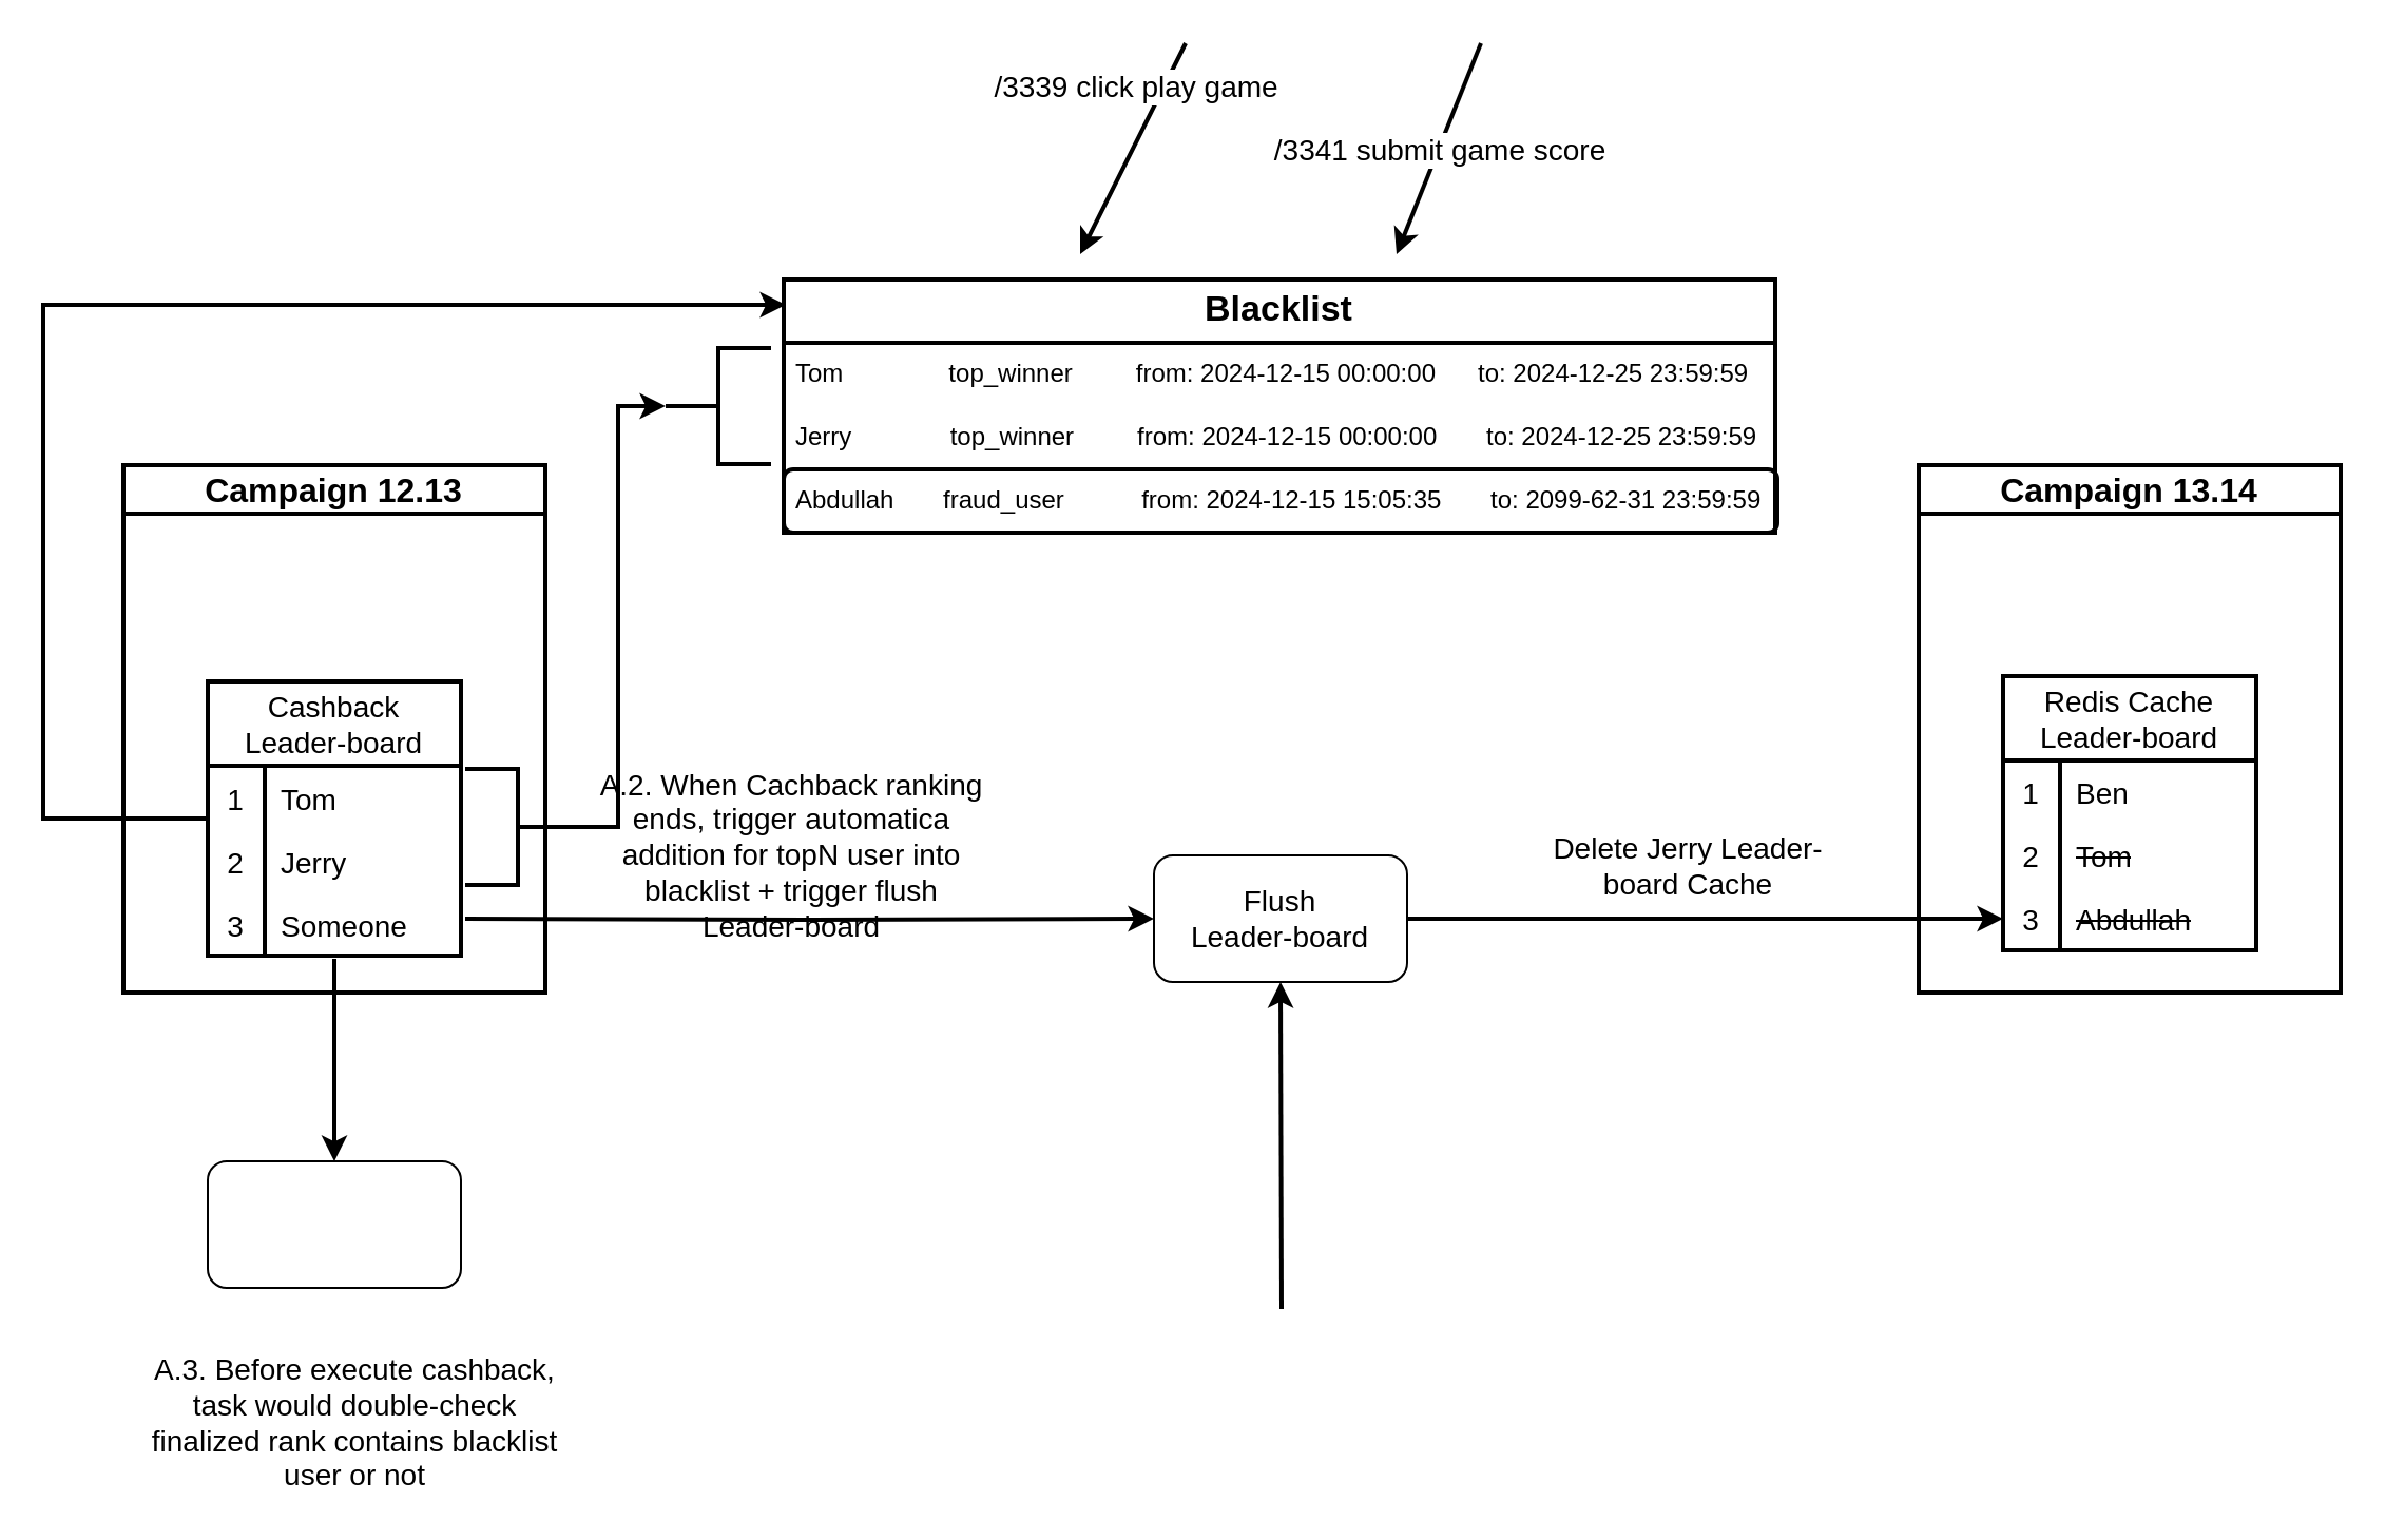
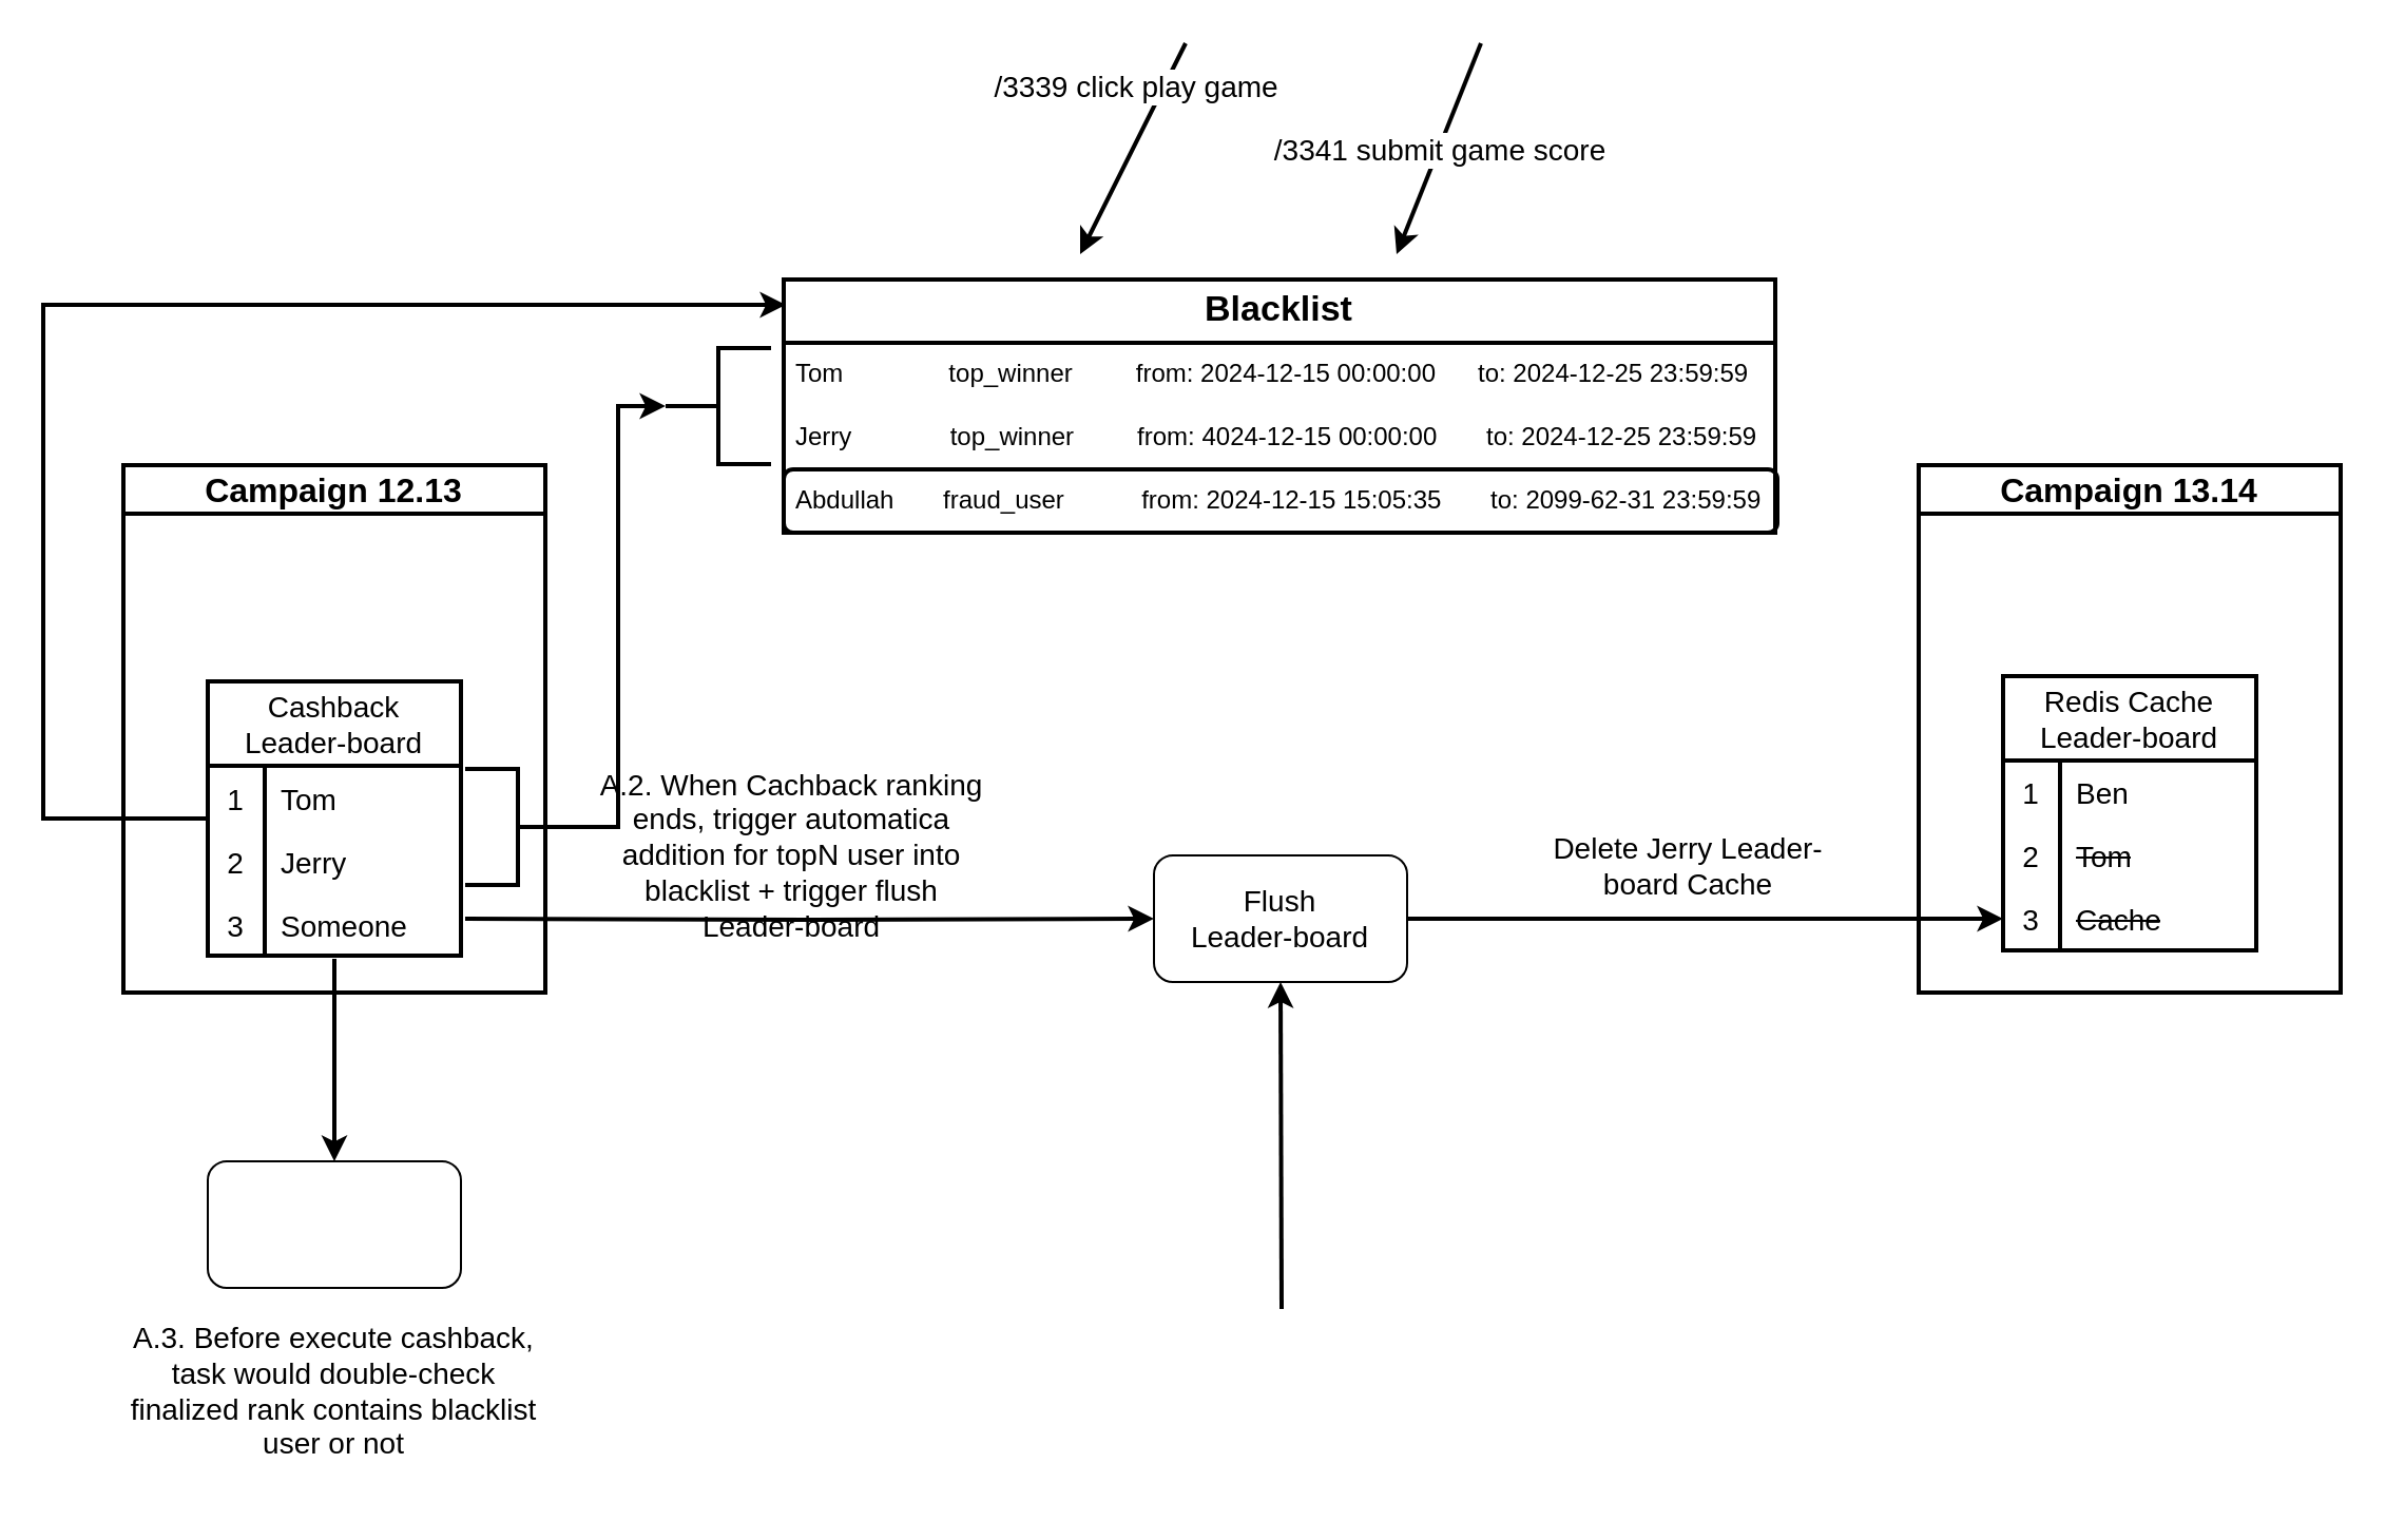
- <mxCell id="19" value="Jerry&amp;nbsp; &amp;nbsp; &amp;nbsp; &amp;nbsp; &amp;nbsp; &amp;nbsp; &amp;nbsp; top_winner&amp;nbsp; &amp;nbsp; &amp;nbsp; &amp;nbsp; &amp;nbsp;from: 2024-12-15 00:00:00&amp;nbsp;&amp;nbsp;&amp;nbsp;&amp;nbsp;&amp;nbsp;&amp;nbsp; to: 2024-12-25 23:59:59" style="text;strokeColor=none;fillColor=none;align=left;verticalAlign=middle;spacingLeft=4;spacingRight=4;overflow=hidden;points=[[0,0.5],[1,0.5]];portConstraint=eastwest;rotatable=0;whiteSpace=wrap;html=1;" parent="17" vertex="1"><mxGeometry y="60" width="470" height="30" as="geometry" /></mxCell>
+ <mxCell id="19" value="Jerry&amp;nbsp; &amp;nbsp; &amp;nbsp; &amp;nbsp; &amp;nbsp; &amp;nbsp; &amp;nbsp; top_winner&amp;nbsp; &amp;nbsp; &amp;nbsp; &amp;nbsp; &amp;nbsp;from: 4024-12-15 00:00:00&amp;nbsp;&amp;nbsp;&amp;nbsp;&amp;nbsp;&amp;nbsp;&amp;nbsp; to: 2024-12-25 23:59:59" style="text;strokeColor=none;fillColor=none;align=left;verticalAlign=middle;spacingLeft=4;spacingRight=4;overflow=hidden;points=[[0,0.5],[1,0.5]];portConstraint=eastwest;rotatable=0;whiteSpace=wrap;html=1;" parent="17" vertex="1"><mxGeometry y="60" width="470" height="30" as="geometry" /></mxCell>
- <mxCell id="43" value="&lt;font style=&quot;font-size: 14px;&quot;&gt;&lt;strike&gt;&lt;font&gt;Abdullah&lt;/font&gt;&lt;/strike&gt;&lt;/font&gt;" style="shape=partialRectangle;html=1;whiteSpace=wrap;connectable=0;fillColor=none;top=0;left=0;bottom=0;right=0;align=left;spacingLeft=6;overflow=hidden;strokeColor=inherit;fontSize=16;" parent="41" vertex="1"><mxGeometry x="27" width="93" height="30" as="geometry"><mxRectangle width="93" height="30" as="alternateBounds" /></mxGeometry></mxCell>
+ <mxCell id="43" value="&lt;font style=&quot;font-size: 14px;&quot;&gt;&lt;strike&gt;&lt;font&gt;Cache&lt;/font&gt;&lt;/strike&gt;&lt;/font&gt;" style="shape=partialRectangle;html=1;whiteSpace=wrap;connectable=0;fillColor=none;top=0;left=0;bottom=0;right=0;align=left;spacingLeft=6;overflow=hidden;strokeColor=inherit;fontSize=16;" parent="41" vertex="1"><mxGeometry x="27" width="93" height="30" as="geometry"><mxRectangle width="93" height="30" as="alternateBounds" /></mxGeometry></mxCell>
- <mxCell id="27" value="&lt;font style=&quot;font-size: 14px;&quot;&gt;A.3. Before execute cashback, task would double-check finalized rank contains blacklist user or not&lt;/font&gt;" style="text;strokeColor=none;align=center;fillColor=none;html=1;verticalAlign=middle;whiteSpace=wrap;rounded=0;" parent="1" vertex="1"><mxGeometry x="69.25" y="625" width="197.5" height="97.5" as="geometry" /></mxCell>
+ <mxCell id="27" value="&lt;font style=&quot;font-size: 14px;&quot;&gt;A.3. Before execute cashback, task would double-check finalized rank contains blacklist user or not&lt;/font&gt;" style="text;strokeColor=none;align=center;fillColor=none;html=1;verticalAlign=middle;whiteSpace=wrap;rounded=0;" parent="1" vertex="1"><mxGeometry x="59.25" y="610" width="197.5" height="97.5" as="geometry" /></mxCell>
